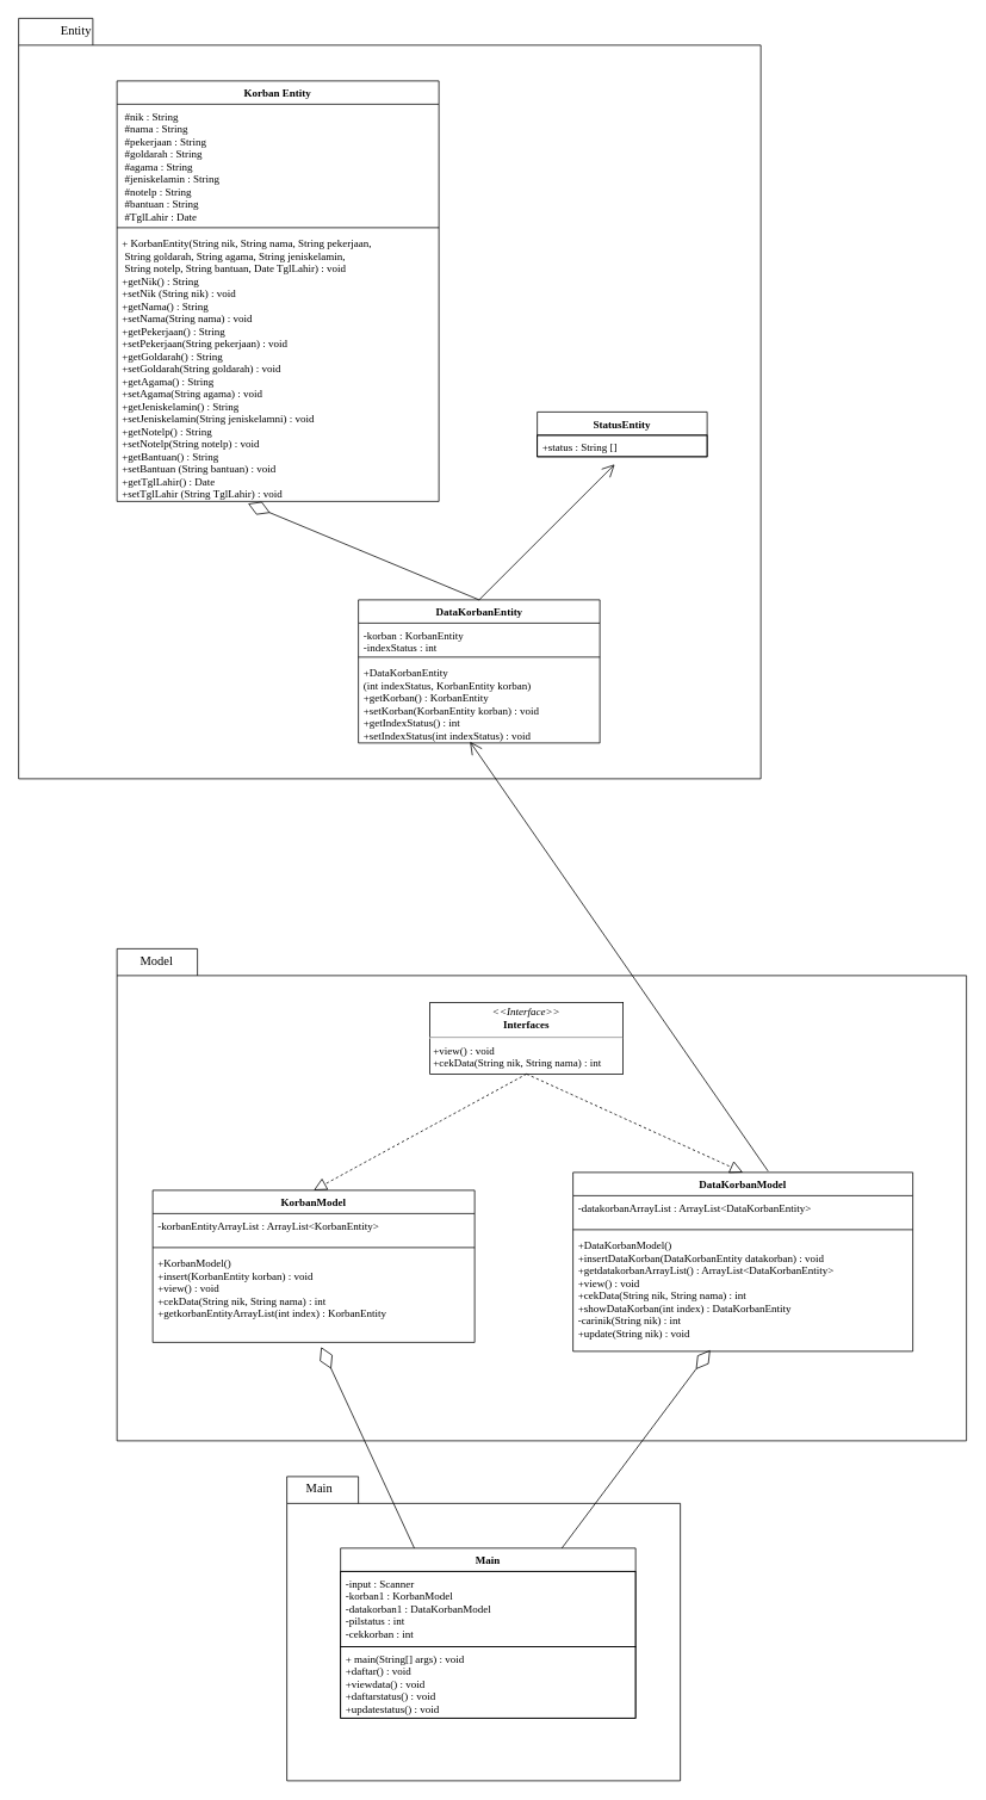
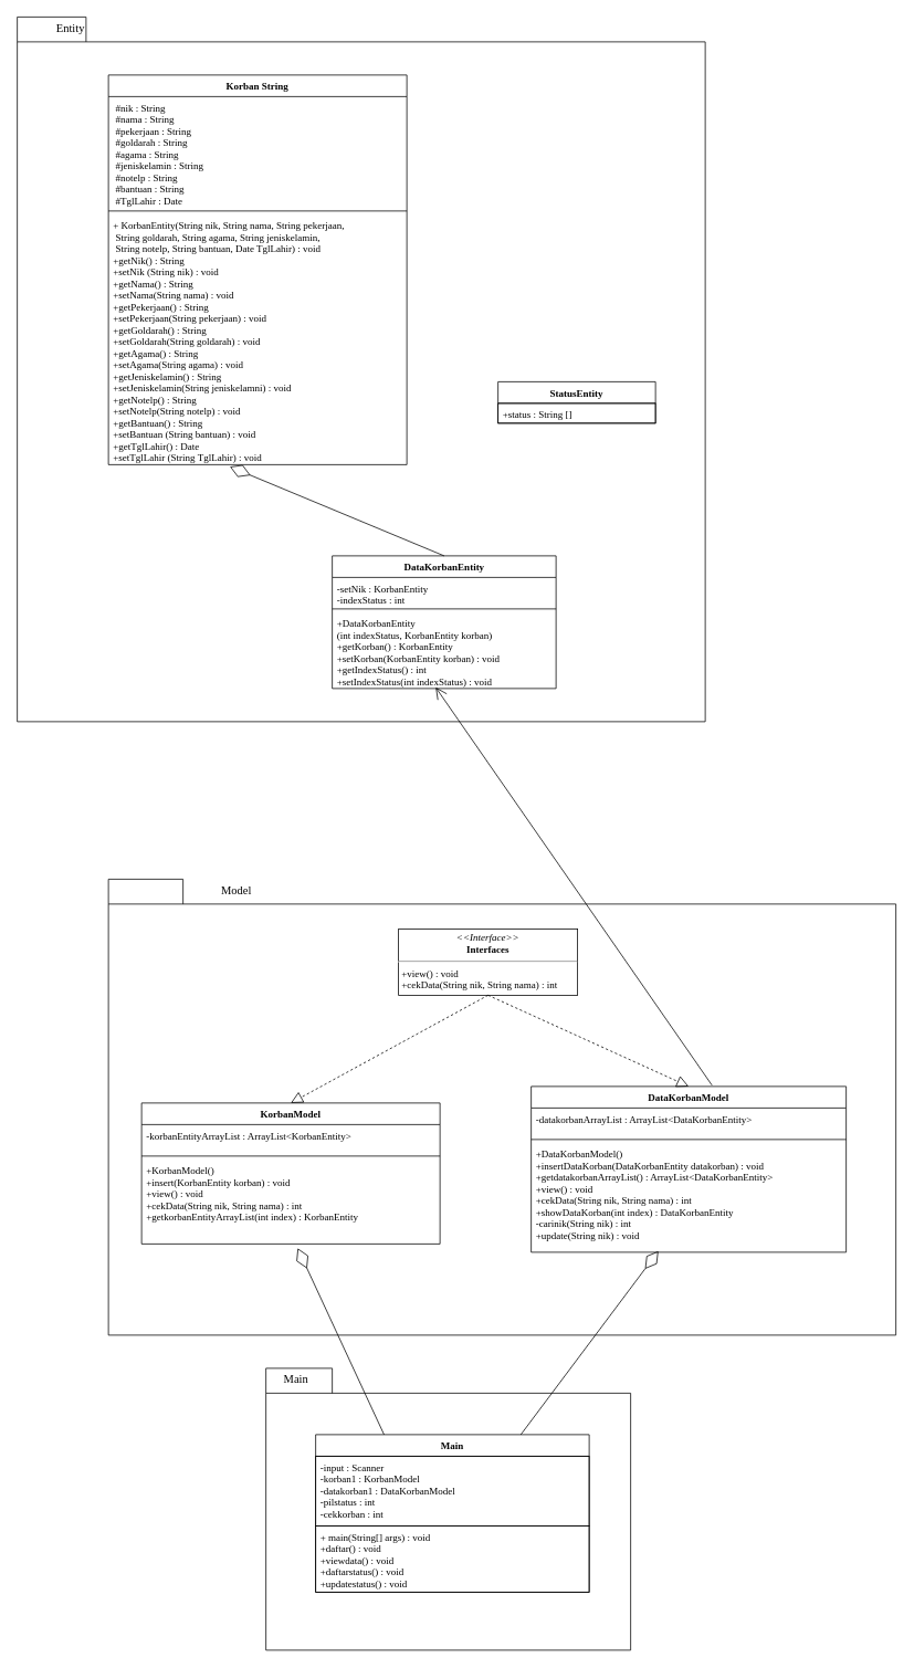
- <mxCell id="3" value="Korban Entity" style="swimlane;fontStyle=1;align=center;verticalAlign=top;childLayout=stackLayout;horizontal=1;startSize=26;horizontalStack=0;resizeParent=1;resizeParentMax=0;resizeLast=0;collapsible=1;marginBottom=0;fontFamily=Verdana;fontSize=12;" vertex="1" parent="1"><mxGeometry x="130" y="90" width="360" height="470" as="geometry" /></mxCell>
+ <mxCell id="3" value="Korban String" style="swimlane;fontStyle=1;align=center;verticalAlign=top;childLayout=stackLayout;horizontal=1;startSize=26;horizontalStack=0;resizeParent=1;resizeParentMax=0;resizeLast=0;collapsible=1;marginBottom=0;fontFamily=Verdana;fontSize=12;" vertex="1" parent="1"><mxGeometry x="130" y="90" width="360" height="470" as="geometry" /></mxCell>
- <mxCell id="15" value="" style="endArrow=open;endFill=1;endSize=12;html=1;fontFamily=Verdana;fontSize=12;entryX=0.456;entryY=1.356;entryDx=0;entryDy=0;entryPerimeter=0;exitX=0.5;exitY=0;exitDx=0;exitDy=0;" edge="1" parent="1" source="10" target="9"><mxGeometry width="160" relative="1" as="geometry"><mxPoint x="580" y="640" as="sourcePoint" /><mxPoint x="800" y="580" as="targetPoint" /></mxGeometry></mxCell>
- <mxCell id="11" value="-korban : KorbanEntity&#10;-indexStatus : int" style="text;strokeColor=none;fillColor=none;align=left;verticalAlign=top;spacingLeft=4;spacingRight=4;overflow=hidden;rotatable=0;points=[[0,0.5],[1,0.5]];portConstraint=eastwest;fontFamily=Verdana;fontSize=12;" vertex="1" parent="10"><mxGeometry y="26" width="270" height="34" as="geometry" /></mxCell>
+ <mxCell id="11" value="-setNik : KorbanEntity&#10;-indexStatus : int" style="text;strokeColor=none;fillColor=none;align=left;verticalAlign=top;spacingLeft=4;spacingRight=4;overflow=hidden;rotatable=0;points=[[0,0.5],[1,0.5]];portConstraint=eastwest;fontFamily=Verdana;fontSize=12;" vertex="1" parent="10"><mxGeometry y="26" width="270" height="34" as="geometry" /></mxCell>
- <mxCell id="21" value="Model" style="text;html=1;align=center;verticalAlign=middle;resizable=0;points=[];autosize=1;fontFamily=Verdana;fontSize=14;" vertex="1" parent="1"><mxGeometry x="144" y="1065" width="60" height="20" as="geometry" /></mxCell>
+ <mxCell id="21" value="Model" style="text;html=1;align=center;verticalAlign=middle;resizable=0;points=[];autosize=1;fontFamily=Verdana;fontSize=14;" vertex="1" parent="1"><mxGeometry x="254" y="1065" width="60" height="20" as="geometry" /></mxCell>
